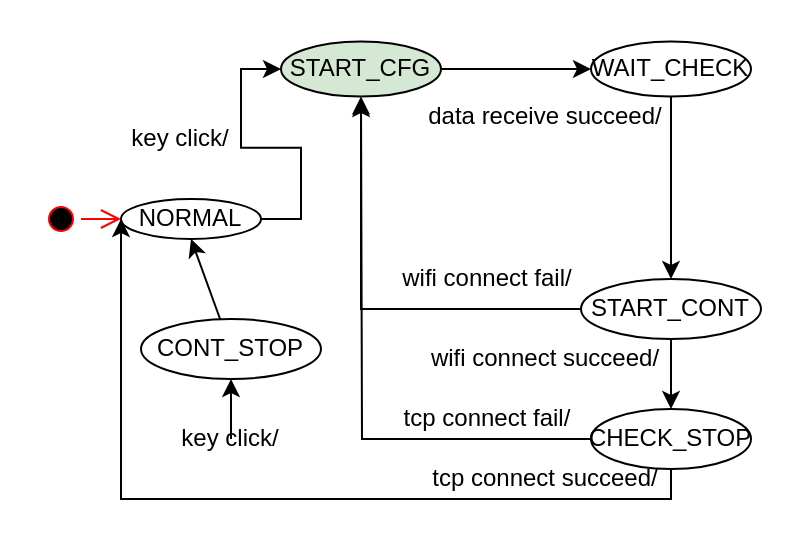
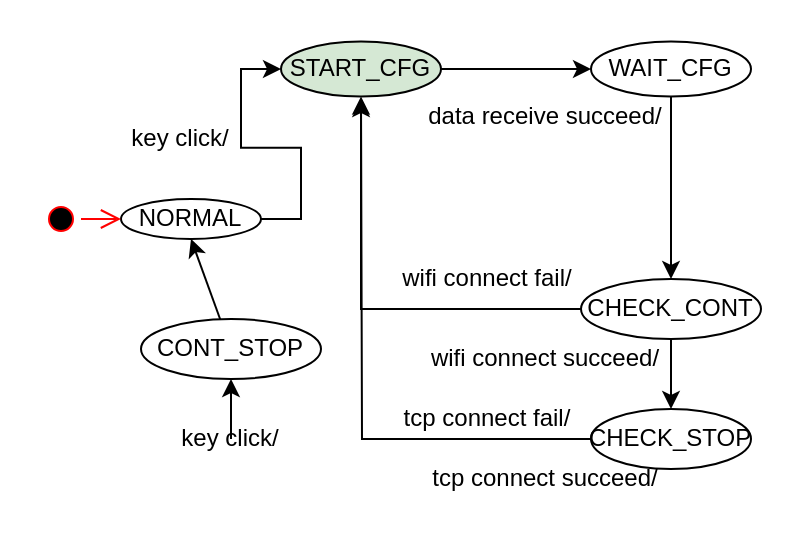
- <mxCell id="9" value="WAIT_CHECK" style="ellipse;whiteSpace=wrap;html=1;" vertex="1" parent="1"><mxGeometry x="295" y="20.25" width="80" height="27.5" as="geometry" /></mxCell>
+ <mxCell id="9" value="WAIT_CFG" style="ellipse;whiteSpace=wrap;html=1;" vertex="1" parent="1"><mxGeometry x="295" y="20.25" width="80" height="27.5" as="geometry" /></mxCell>
- <mxCell id="12" value="START_CONT" style="ellipse;whiteSpace=wrap;html=1;" vertex="1" parent="1"><mxGeometry x="290" y="139" width="90" height="30" as="geometry" /></mxCell>
+ <mxCell id="12" value="CHECK_CONT" style="ellipse;whiteSpace=wrap;html=1;" vertex="1" parent="1"><mxGeometry x="290" y="139" width="90" height="30" as="geometry" /></mxCell>
- <mxCell id="14" value="" style="edgeStyle=orthogonalEdgeStyle;rounded=0;orthogonalLoop=1;jettySize=auto;html=1;entryX=0;entryY=0.5;entryDx=0;entryDy=0;" edge="1" parent="1" source="15" target="3"><mxGeometry relative="1" as="geometry"><mxPoint x="410" y="214" as="targetPoint" /><Array as="points"><mxPoint x="335" y="249" /><mxPoint x="60" y="249" /><mxPoint x="60" y="109" /></Array></mxGeometry></mxCell>
